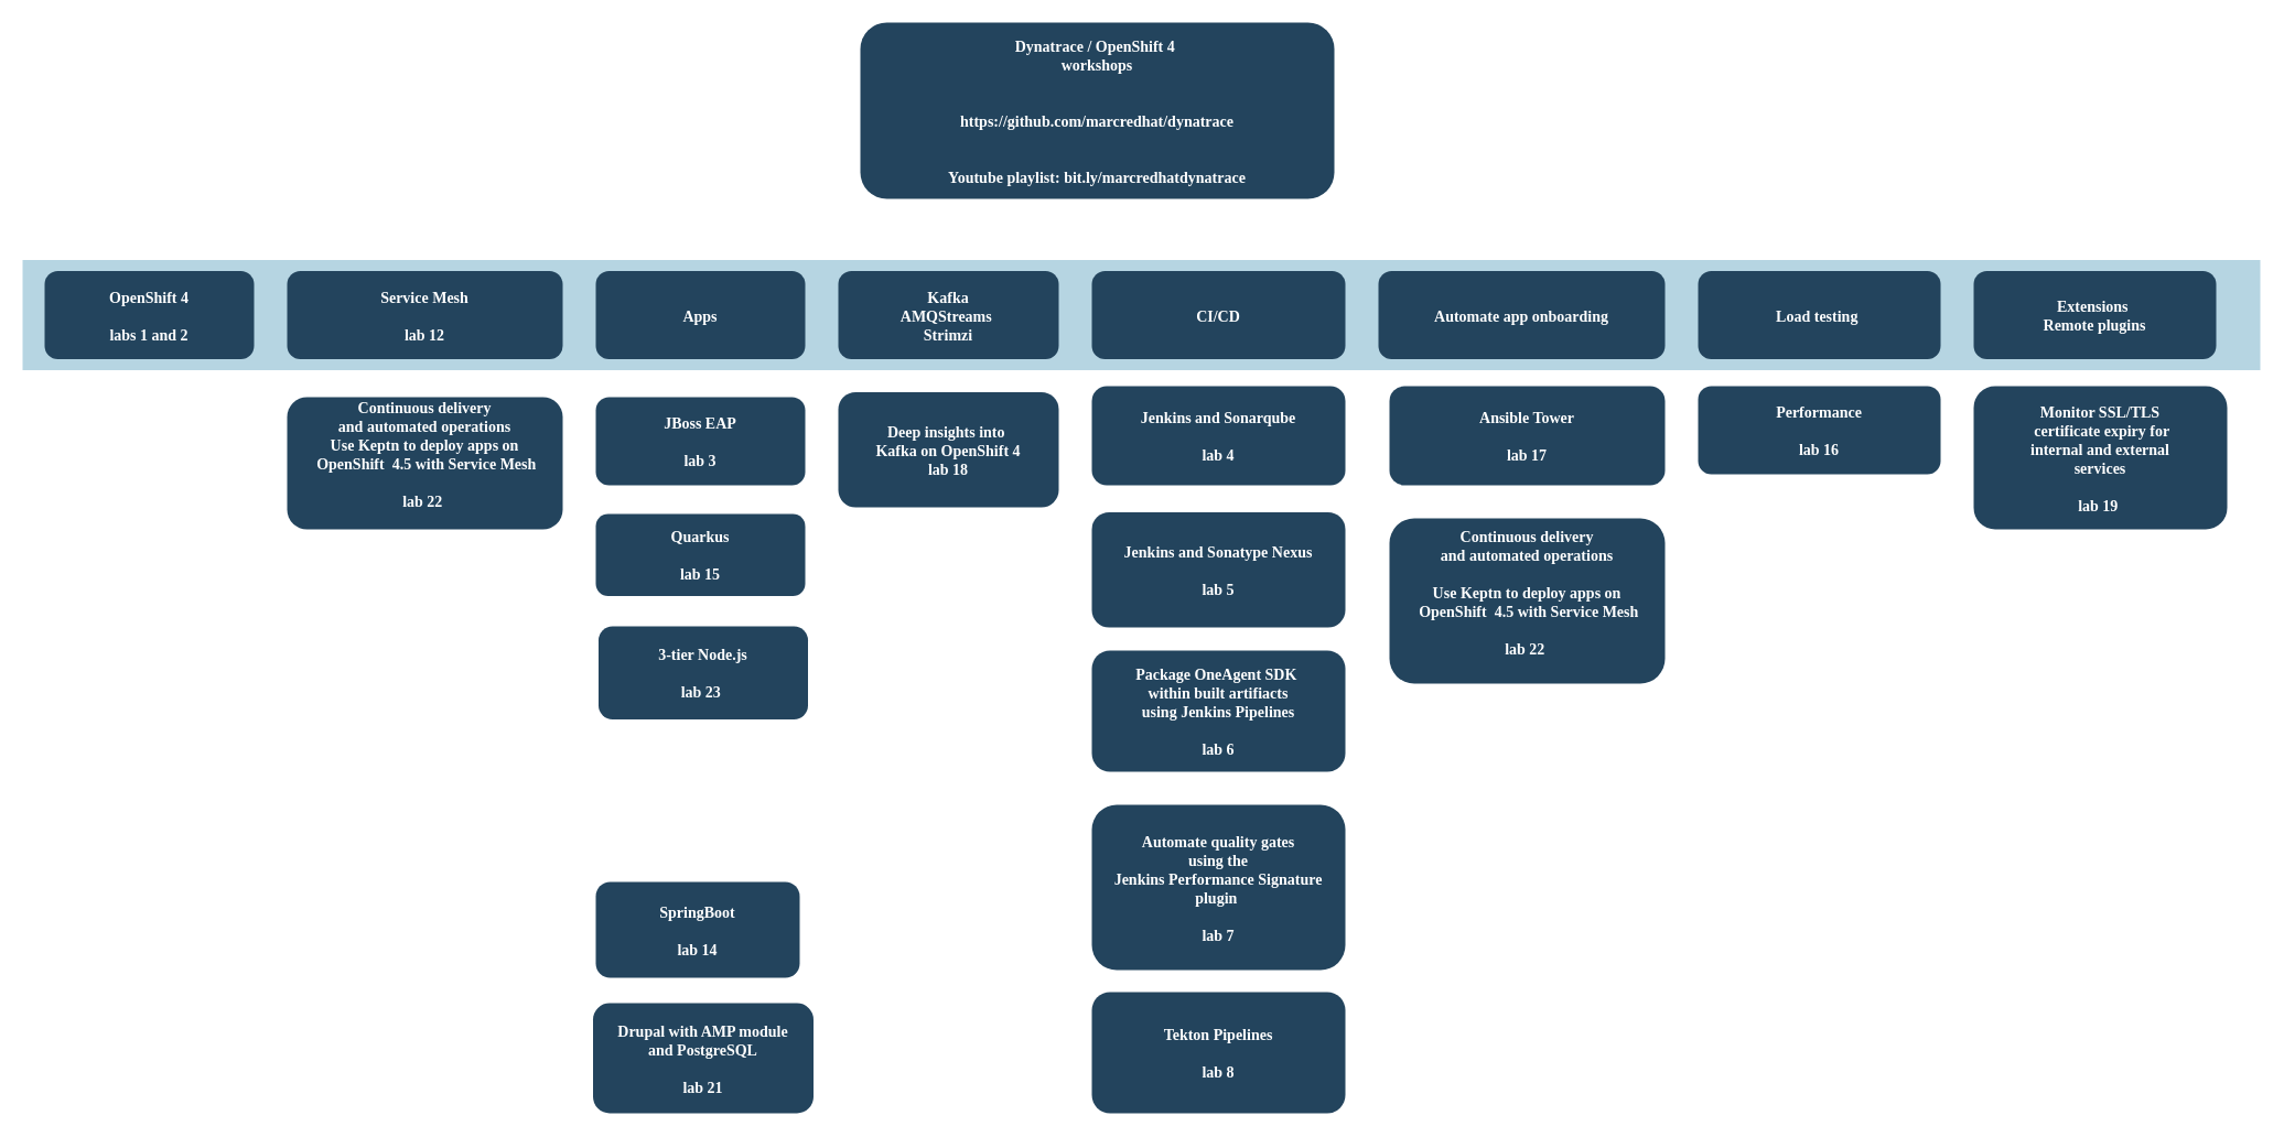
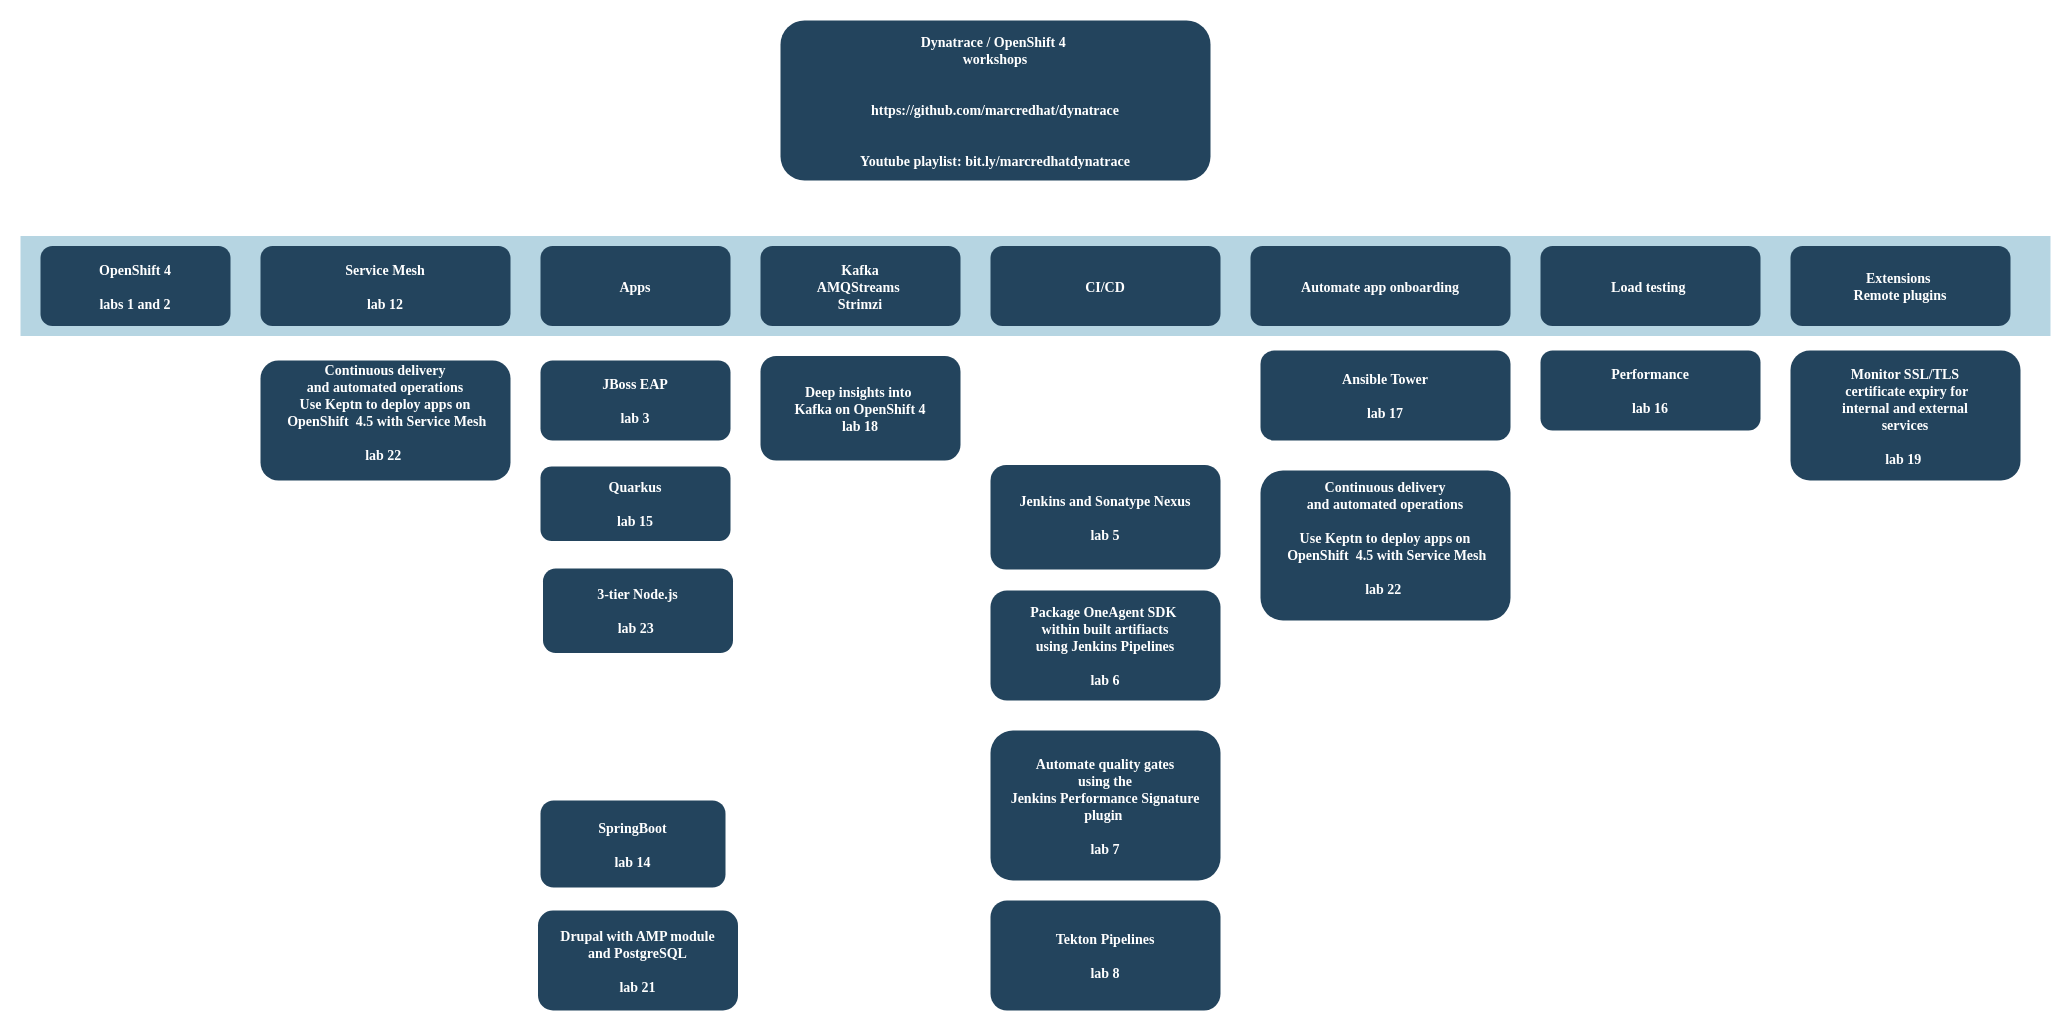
- <mxCell id="17" value="Jenkins and Sonarqube&#10;&#10;lab 4" style="rounded=1;fillColor=#23445D;gradientColor=none;strokeColor=none;fontColor=#FFFFFF;fontStyle=1;fontFamily=Tahoma;fontSize=14" vertex="1" parent="1"><mxGeometry x="990" y="350" width="230" height="90" as="geometry" /></mxCell>
